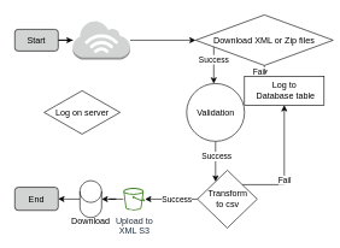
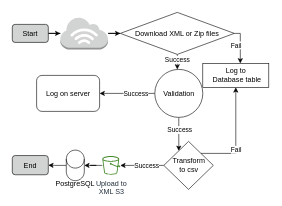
- <mxCell id="10" value="Download XML or Zip files" style="rhombus;whiteSpace=wrap;html=1;" parent="1" vertex="1"><mxGeometry x="270" y="20" width="190" height="70" as="geometry" /></mxCell>
+ <mxCell id="10" value="Download XML or Zip files" style="rhombus;whiteSpace=wrap;html=1;" parent="1" vertex="1"><mxGeometry x="200" y="20" width="190" height="70" as="geometry" /></mxCell>
- <mxCell id="21" value="Log on server" style="rhombus;whiteSpace=wrap;html=1;" parent="1" vertex="1"><mxGeometry x="60.5" y="125" width="105" height="60" as="geometry" /></mxCell>
+ <mxCell id="21" value="Log on server" style="rounded=1;whiteSpace=wrap;html=1;" parent="1" vertex="1"><mxGeometry x="60.5" y="125" width="105" height="60" as="geometry" /></mxCell>
+ <mxCell id="13" value="" style="edgeStyle=orthogonalEdgeStyle;rounded=0;orthogonalLoop=1;jettySize=auto;html=1;" parent="1" source="15" target="21" edge="1"><mxGeometry relative="1" as="geometry" /></mxCell>
+ <mxCell id="14" value="Success" style="edgeLabel;html=1;align=center;verticalAlign=middle;resizable=0;points=[];" parent="13" vertex="1" connectable="0"><mxGeometry x="-0.272" relative="1" as="geometry"><mxPoint x="1" as="offset" /></mxGeometry></mxCell>
- <mxCell id="28" value="Download" style="text;strokeColor=none;align=center;fillColor=none;html=1;verticalAlign=middle;whiteSpace=wrap;rounded=0;" parent="1" vertex="1"><mxGeometry x="95" y="290.6" width="60" height="30" as="geometry" /></mxCell>
+ <mxCell id="28" value="PostgreSQL" style="text;strokeColor=none;align=center;fillColor=none;html=1;verticalAlign=middle;whiteSpace=wrap;rounded=0;" parent="1" vertex="1"><mxGeometry x="95" y="290.6" width="60" height="30" as="geometry" /></mxCell>
